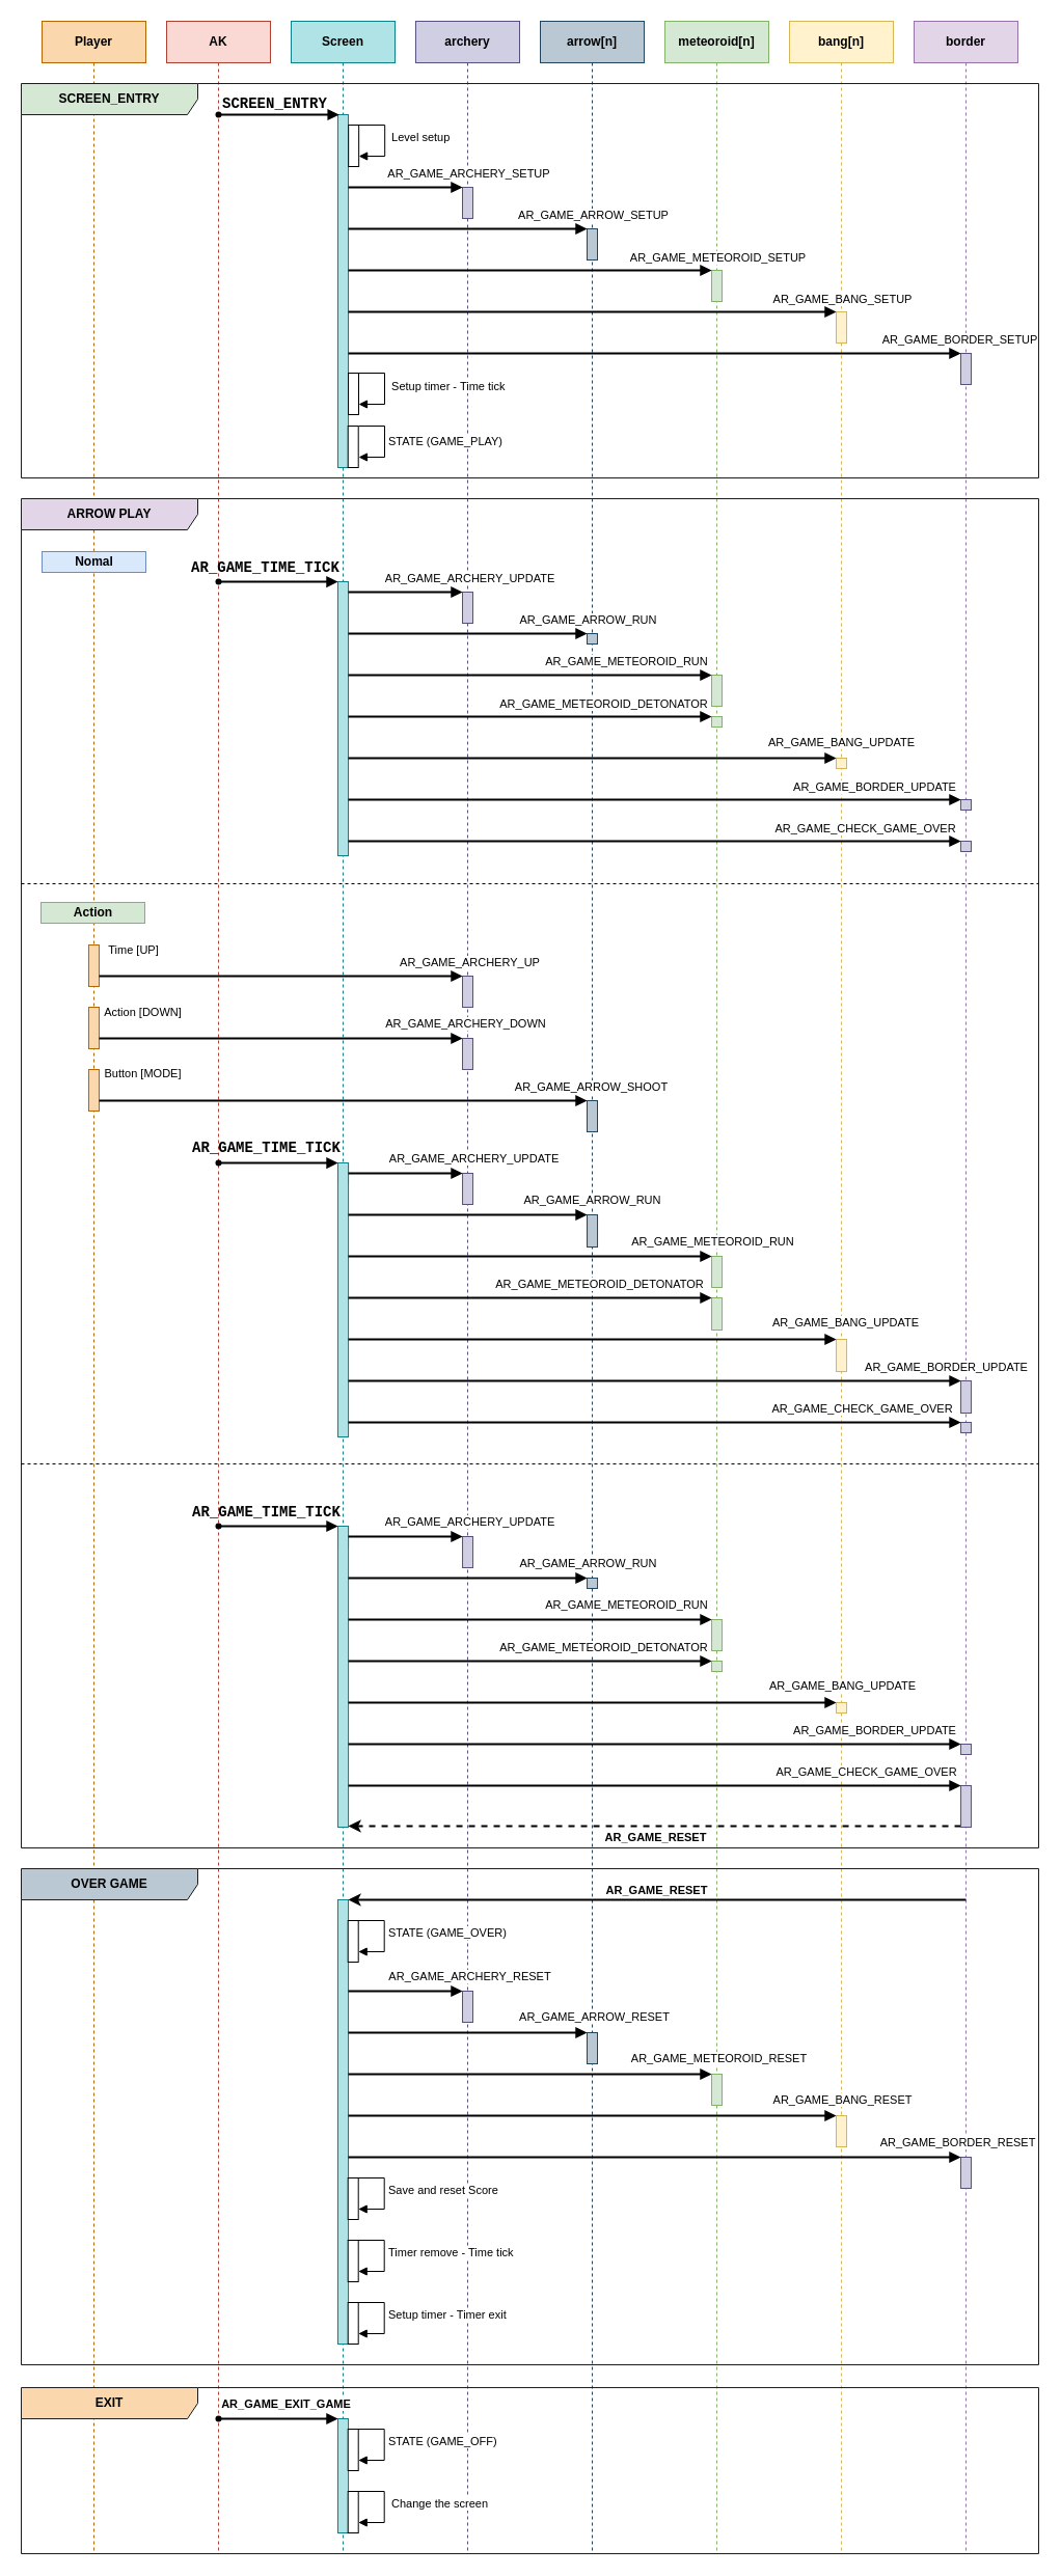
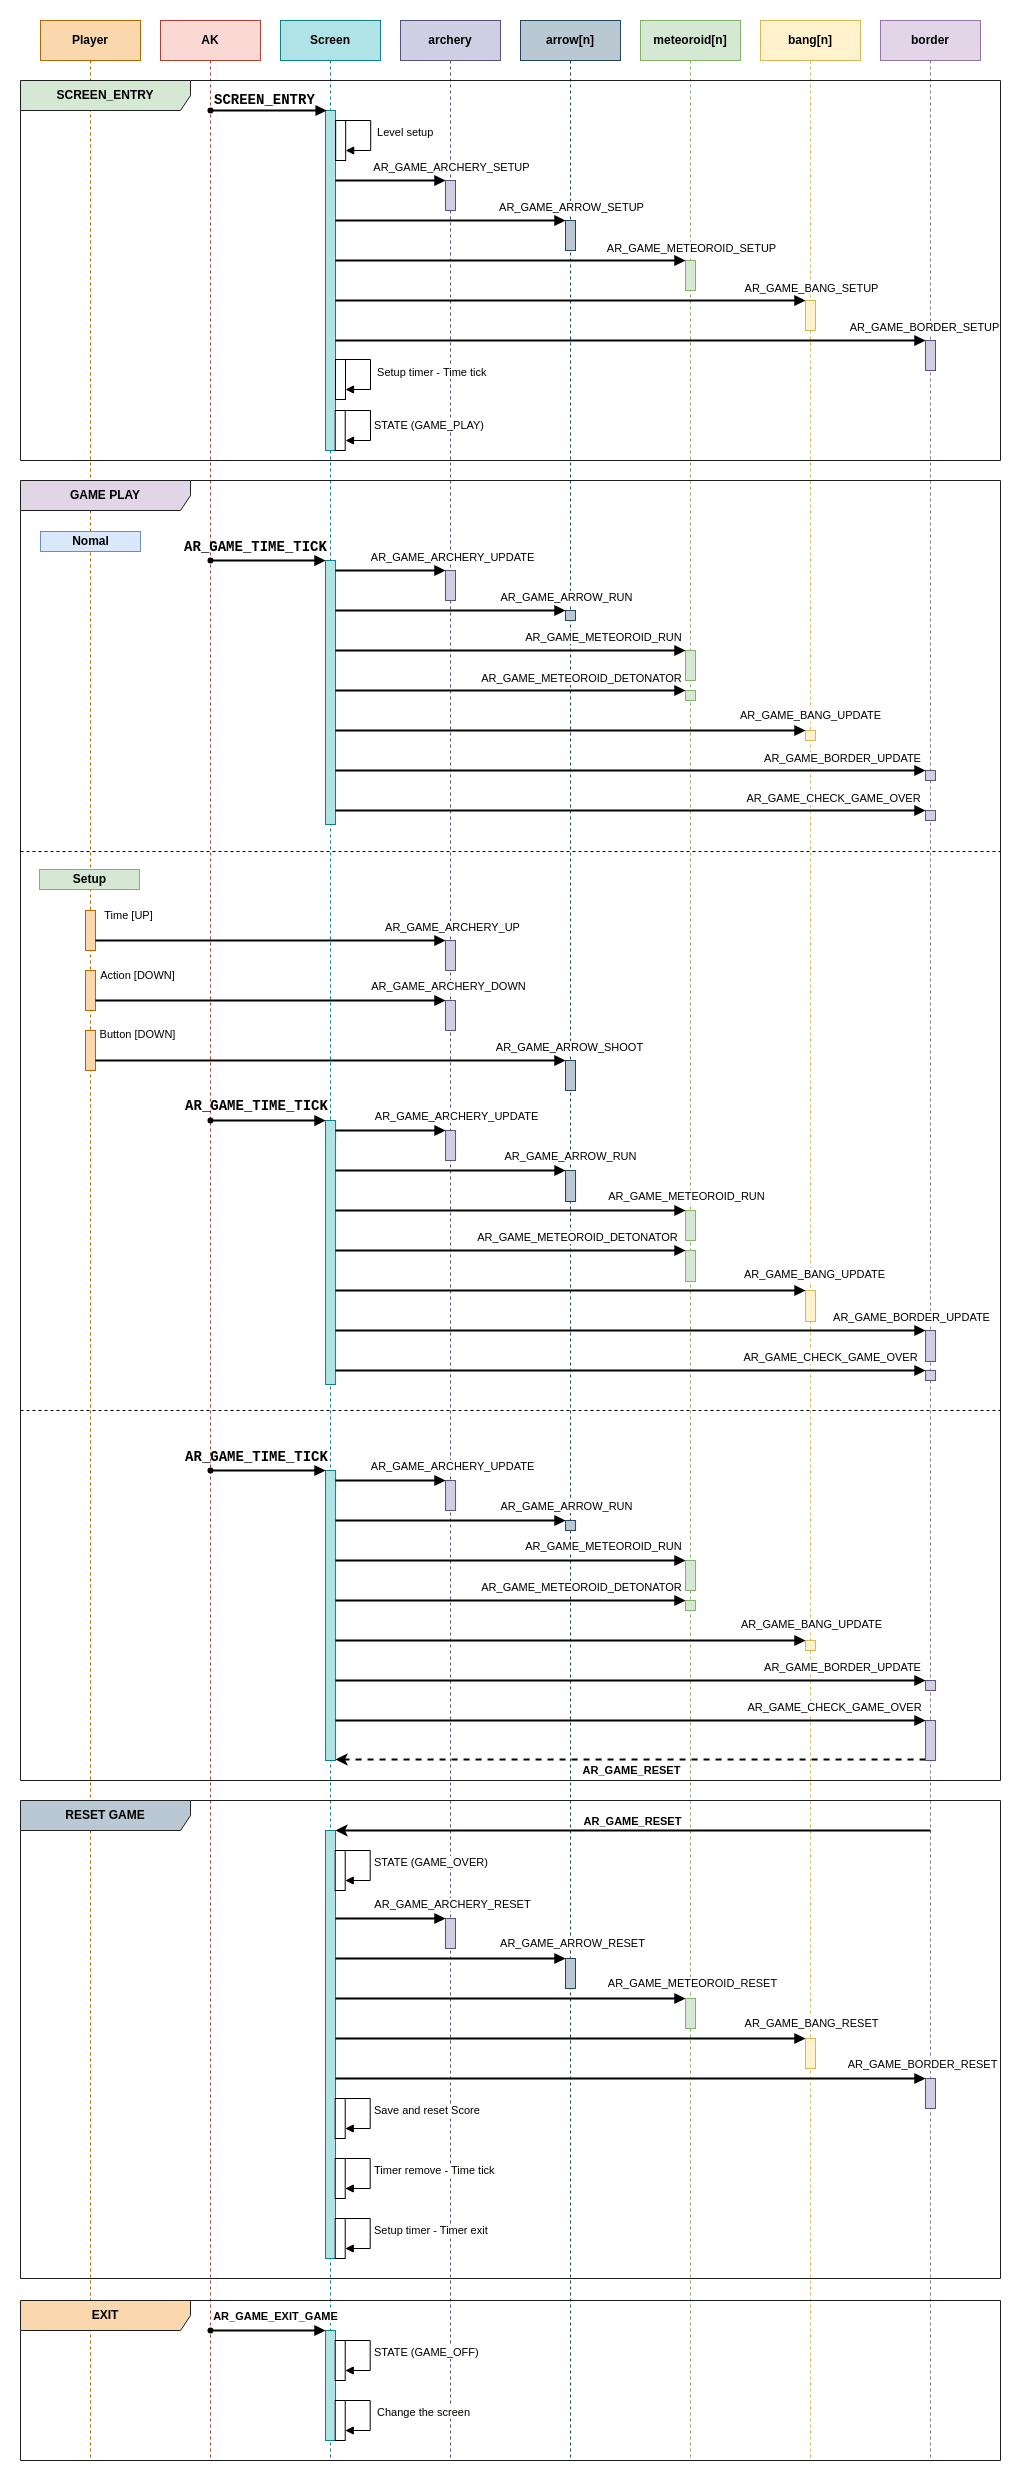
- <mxCell id="98" value="ARROW PLAY" style="shape=umlFrame;whiteSpace=wrap;html=1;pointerEvents=0;recursiveResize=0;container=1;collapsible=0;width=170;fillColor=#e1d5e7;strokeColor=#1E1E1E;fontStyle=1" parent="1" vertex="1"><mxGeometry x="20" y="480" width="980" height="1300" as="geometry" /></mxCell>
+ <mxCell id="98" value="GAME PLAY" style="shape=umlFrame;whiteSpace=wrap;html=1;pointerEvents=0;recursiveResize=0;container=1;collapsible=0;width=170;fillColor=#e1d5e7;strokeColor=#1E1E1E;fontStyle=1" parent="1" vertex="1"><mxGeometry x="20" y="480" width="980" height="1300" as="geometry" /></mxCell>
- <mxCell id="101" value="Action" style="text;html=1;fillColor=#d5e8d4;strokeColor=#82b366;verticalAlign=middle;align=center;fontStyle=1" parent="98" vertex="1"><mxGeometry x="19" y="389" width="100" height="20" as="geometry" /></mxCell>
+ <mxCell id="101" value="Setup" style="text;html=1;fillColor=#d5e8d4;strokeColor=#82b366;verticalAlign=middle;align=center;fontStyle=1" parent="98" vertex="1"><mxGeometry x="19" y="389" width="100" height="20" as="geometry" /></mxCell>
- <mxCell id="127" value="Button [MODE]" style="edgeLabel;html=1;align=center;verticalAlign=middle;resizable=0;points=[];" parent="98" vertex="1" connectable="0"><mxGeometry x="116.002" y="553" as="geometry" /></mxCell>
+ <mxCell id="127" value="Button [DOWN]" style="edgeLabel;html=1;align=center;verticalAlign=middle;resizable=0;points=[];" parent="98" vertex="1" connectable="0"><mxGeometry x="116.002" y="553" as="geometry" /></mxCell>
- <mxCell id="88" value="&lt;b&gt;OVER GAME&lt;/b&gt;" style="shape=umlFrame;whiteSpace=wrap;html=1;pointerEvents=0;recursiveResize=0;container=1;collapsible=0;width=170;fillColor=#bac8d3;strokeColor=#1E1E1E;" parent="1" vertex="1"><mxGeometry x="20" y="1800" width="980" height="478" as="geometry" /></mxCell>
+ <mxCell id="88" value="&lt;b&gt;RESET GAME&lt;/b&gt;" style="shape=umlFrame;whiteSpace=wrap;html=1;pointerEvents=0;recursiveResize=0;container=1;collapsible=0;width=170;fillColor=#bac8d3;strokeColor=#1E1E1E;" parent="1" vertex="1"><mxGeometry x="20" y="1800" width="980" height="478" as="geometry" /></mxCell>
